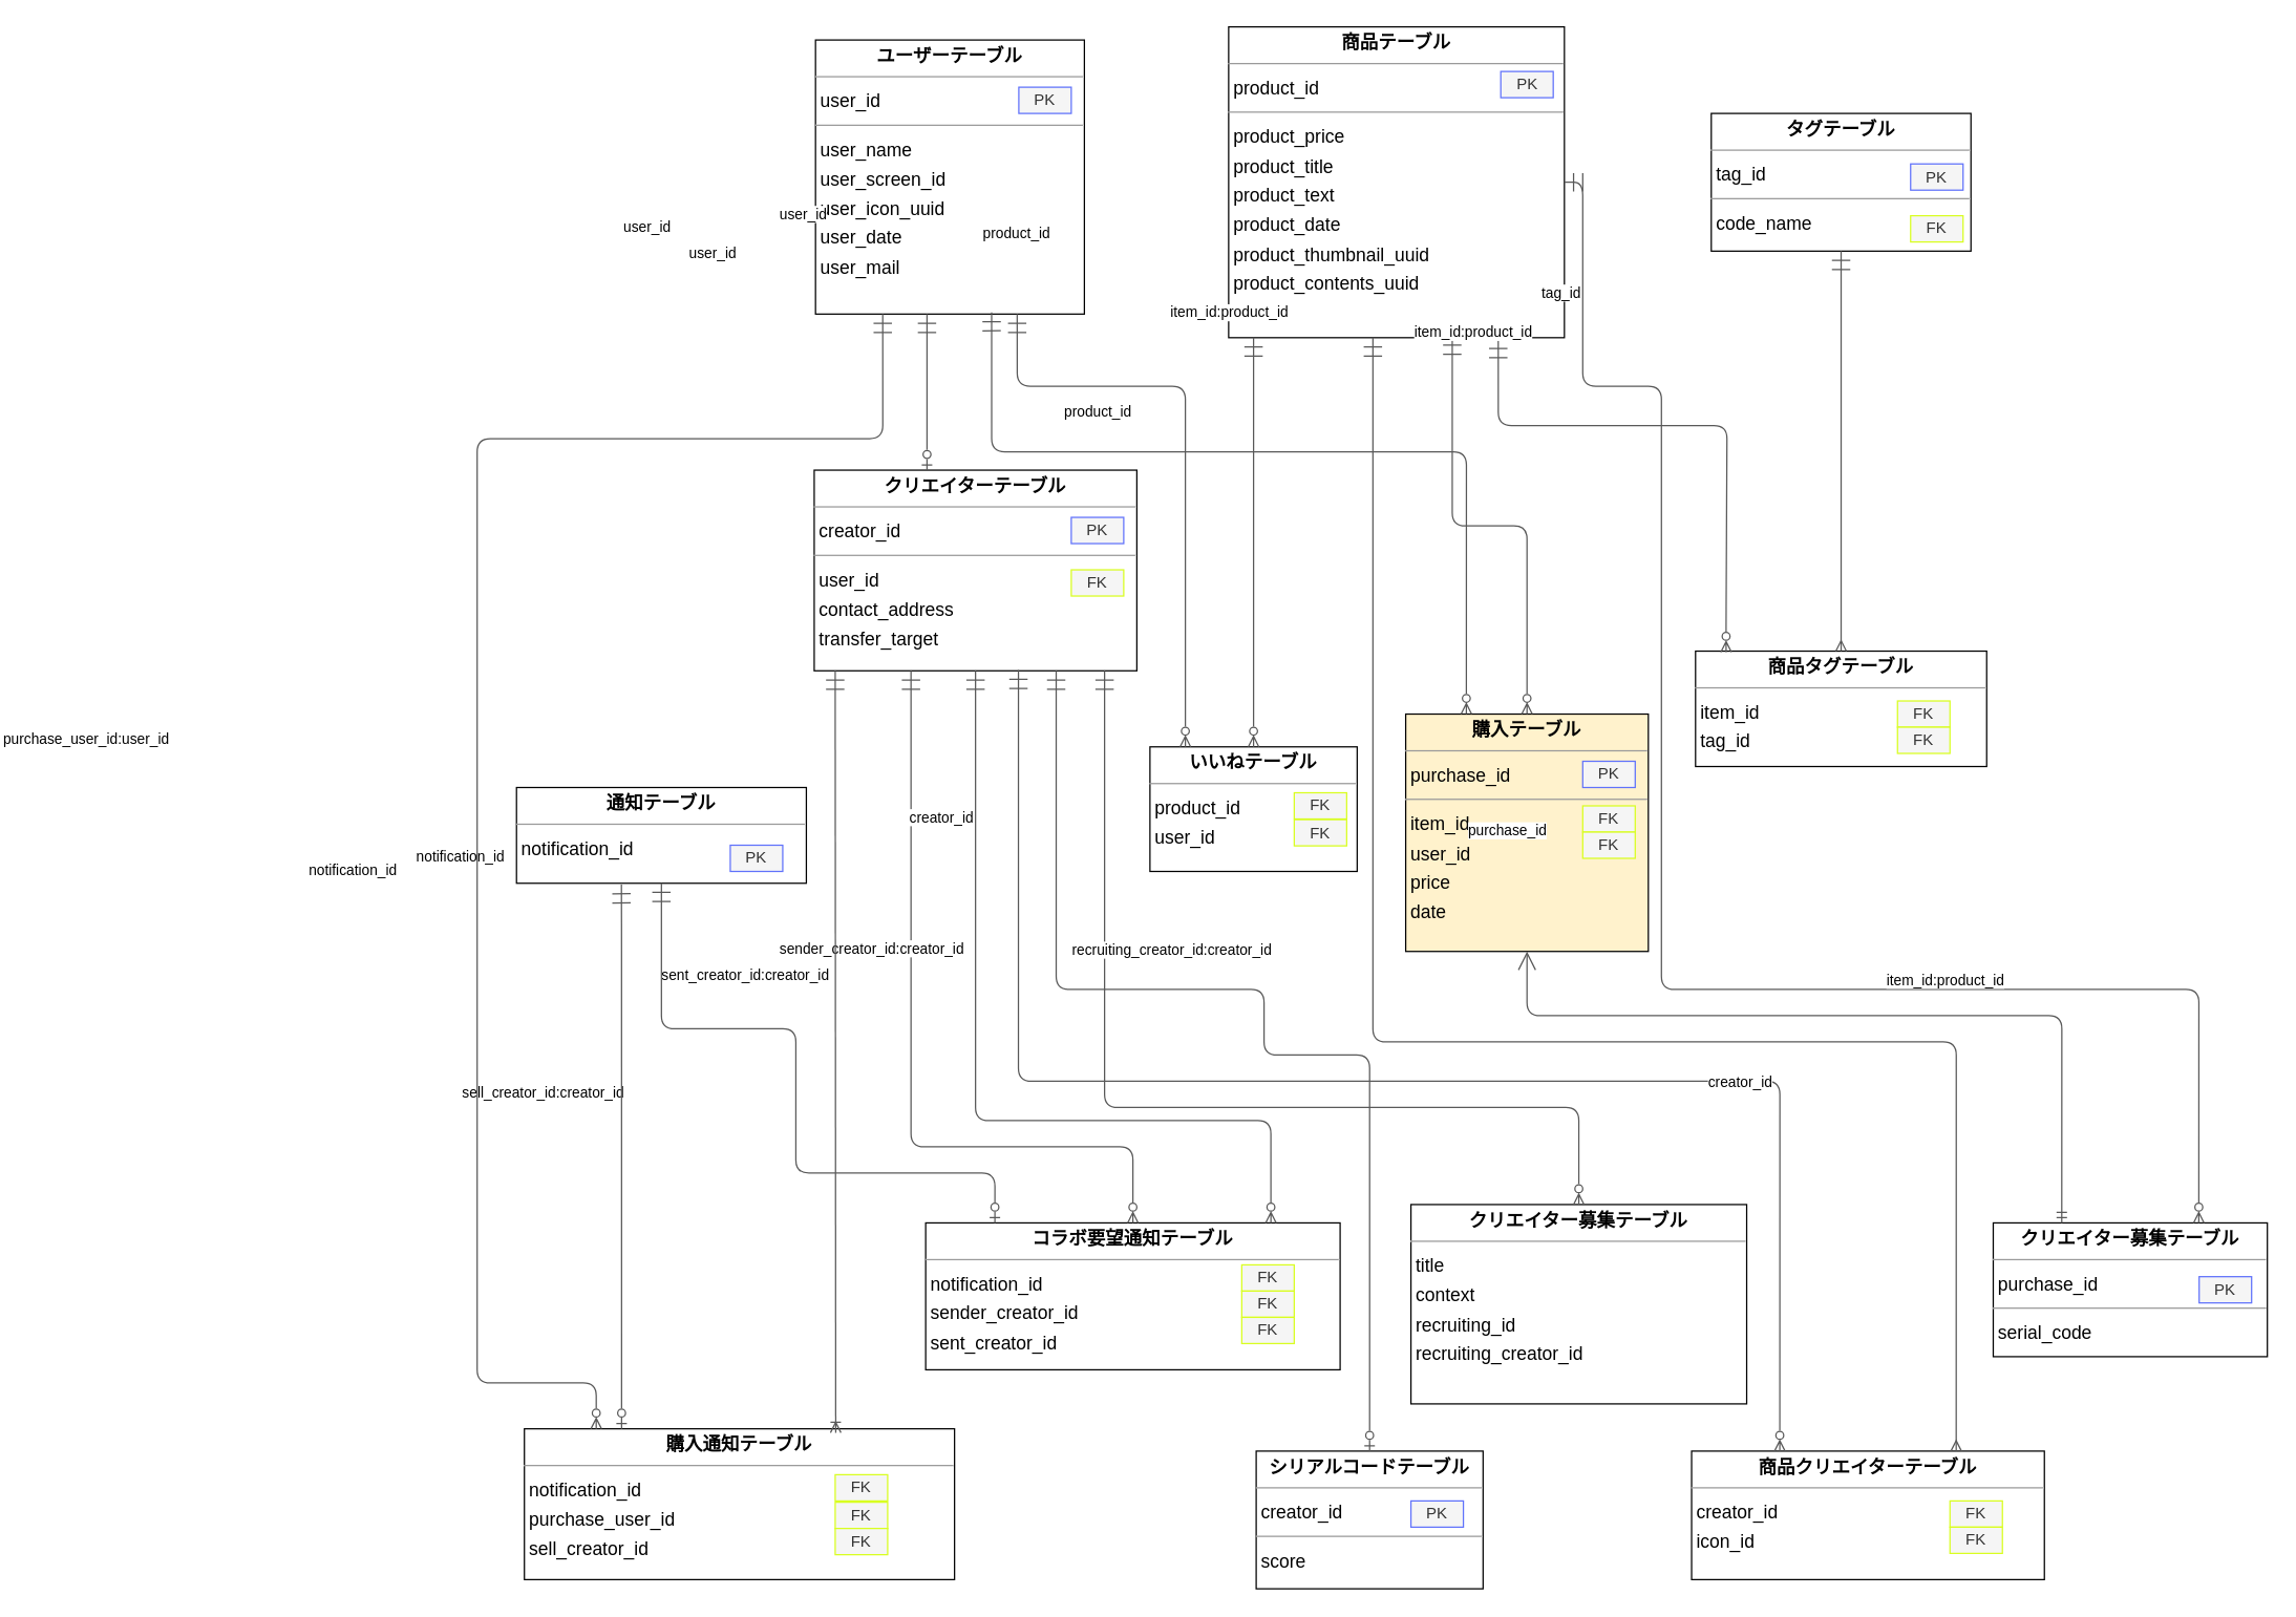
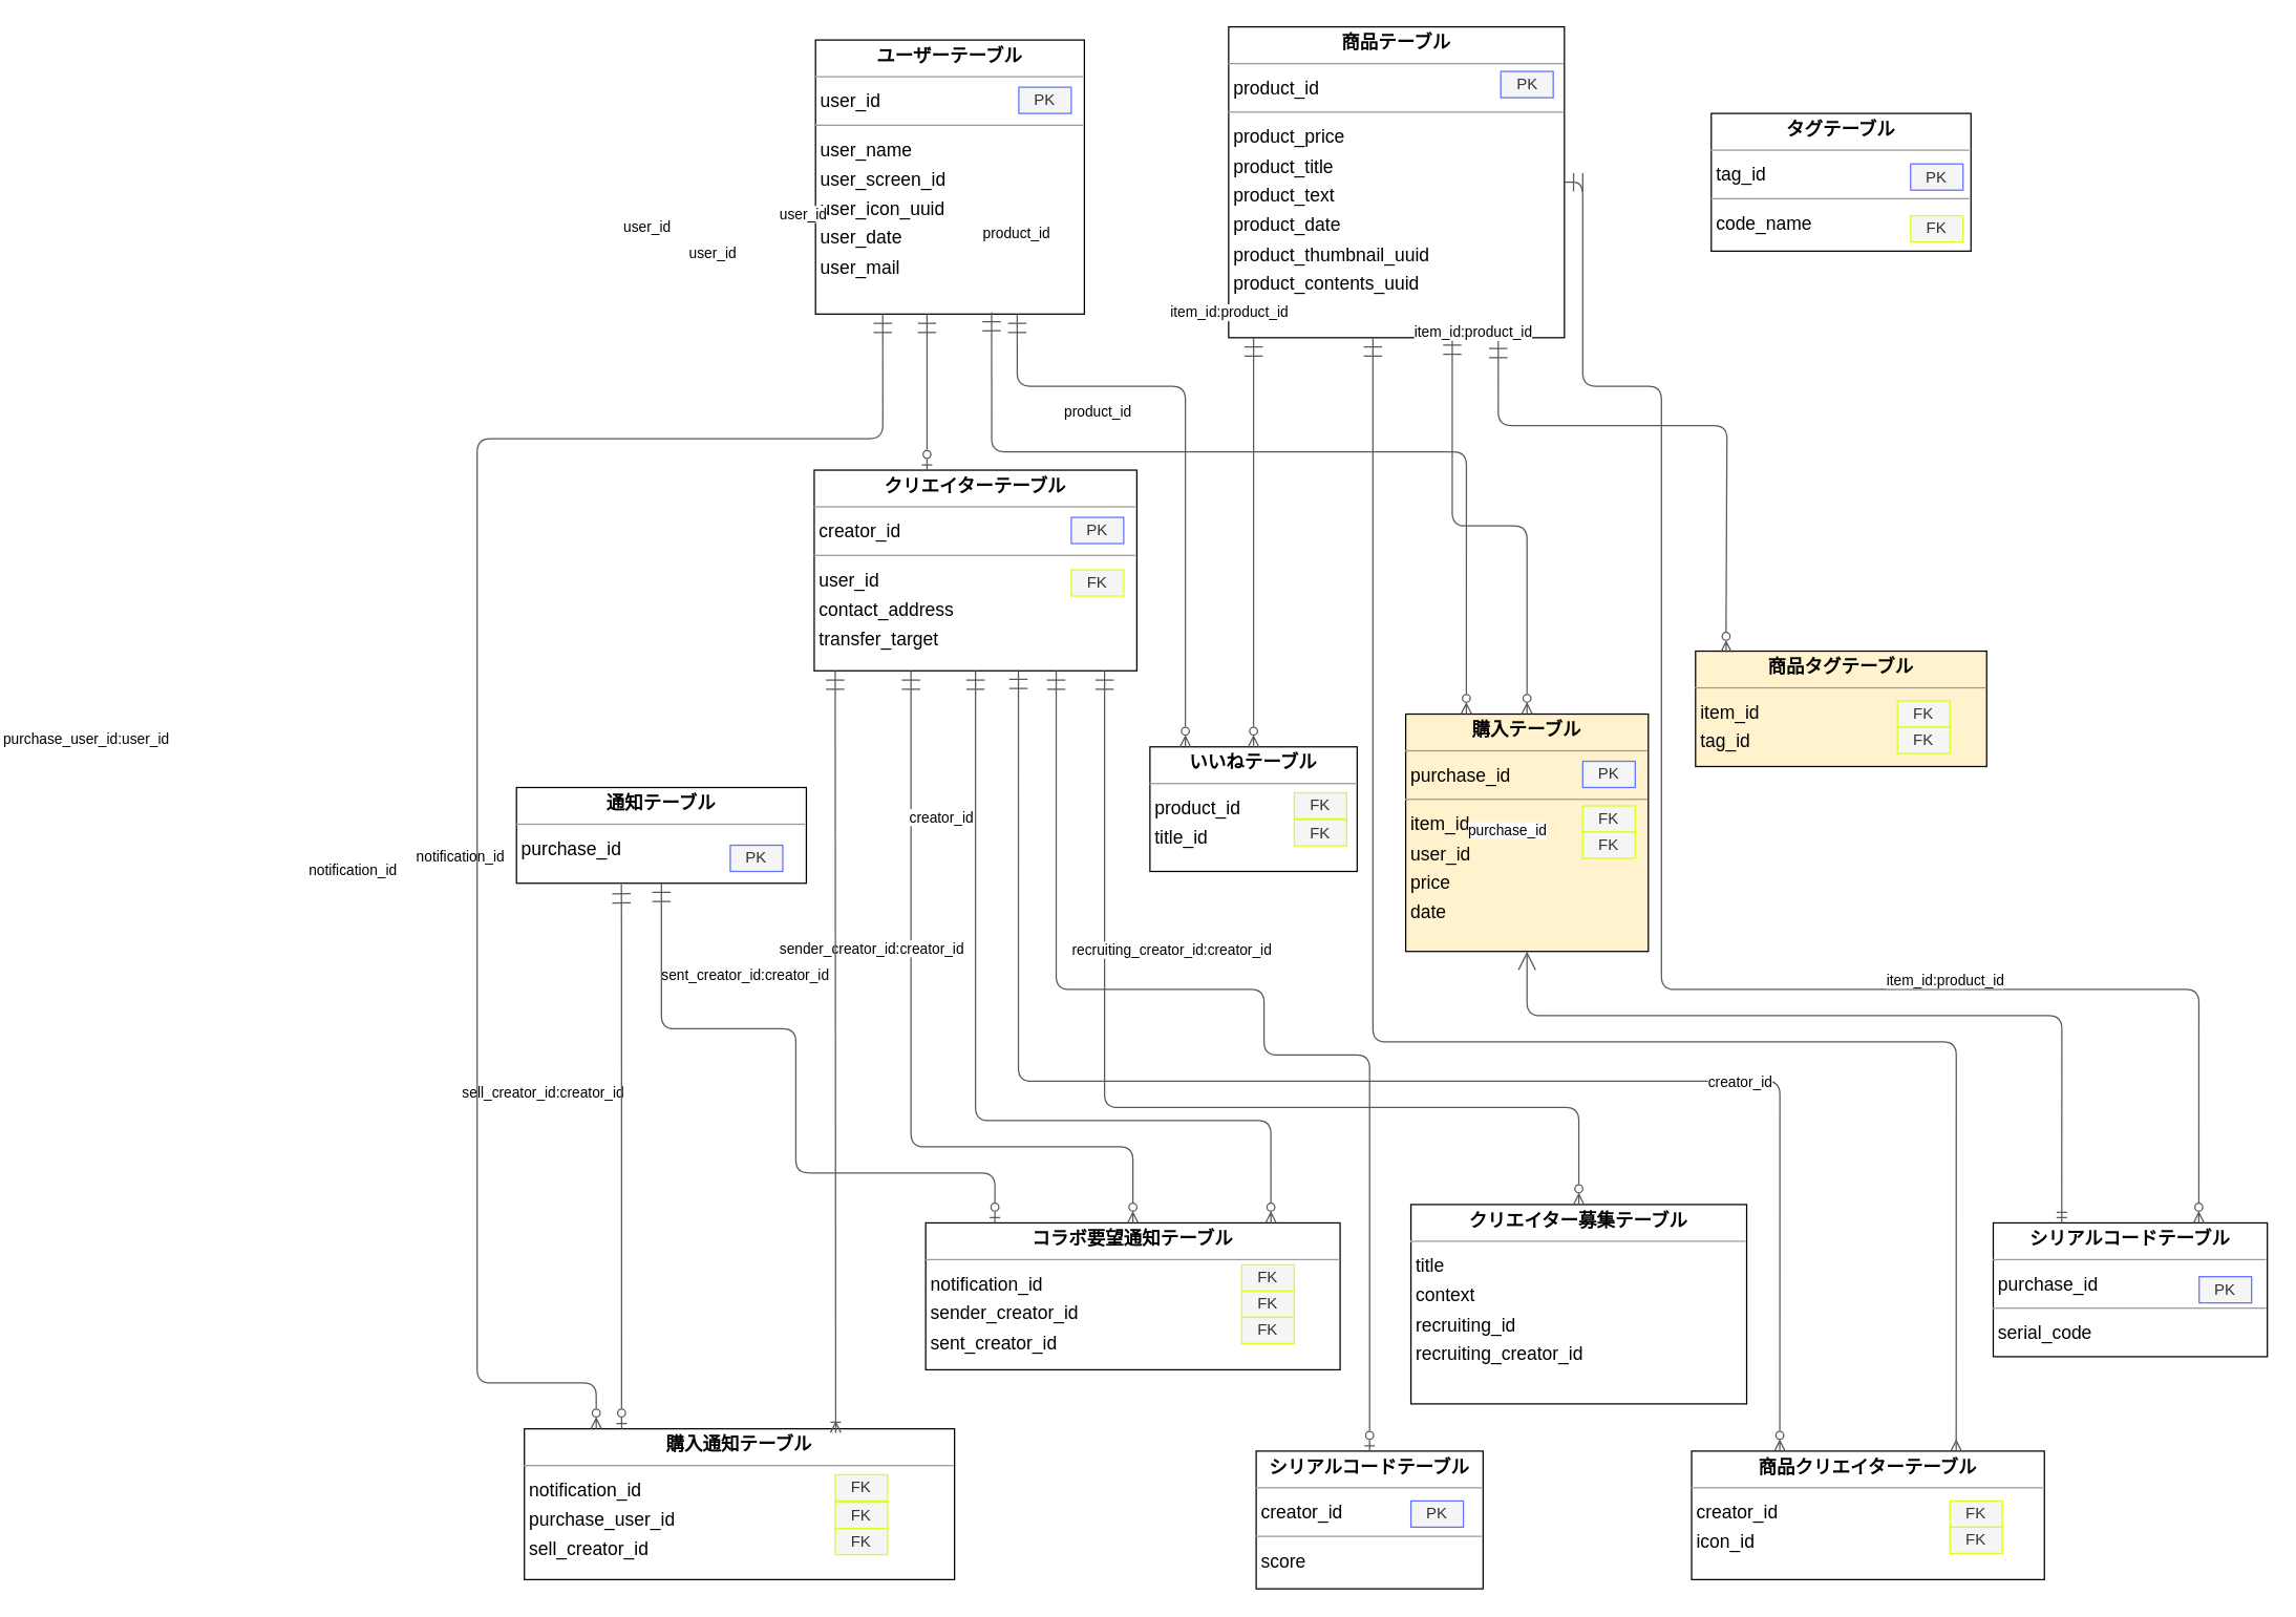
- <mxCell id="42" value="" style="html=1;rounded=1;edgeStyle=orthogonalEdgeStyle;dashed=0;startArrow=ERmany;endArrow=ERmandOne;endSize=12;strokeColor=#595959;exitX=0.5;exitY=0;exitDx=0;exitDy=0;entryX=0.500;entryY=1.000;entryDx=0;entryDy=0;endFill=0;startFill=0;" parent="1" source="10" target="14" edge="1"><mxGeometry width="50" height="50" relative="1" as="geometry"><Array as="points"><mxPoint x="1060" y="407" /></Array></mxGeometry></mxCell>
- <mxCell id="43" value="tag_id" style="edgeLabel;resizable=0;html=1;align=left;verticalAlign=top;strokeColor=default;" parent="42" vertex="1" connectable="0"><mxGeometry x="830" y="210" as="geometry" /></mxCell>
- <mxCell id="10" value="&lt;p style=&quot;margin:0px;margin-top:4px;text-align:center;&quot;&gt;&lt;b&gt;商品タグテーブル&lt;/b&gt;&lt;br&gt;&lt;/p&gt;&lt;hr size=&quot;1&quot;&gt;&lt;p style=&quot;margin:0 0 0 4px;line-height:1.6;&quot;&gt; item_id&lt;br&gt; tag_id&lt;/p&gt;" style="verticalAlign=top;align=left;overflow=fill;fontSize=14;fontFamily=Helvetica;html=1;rounded=0;shadow=0;comic=0;labelBackgroundColor=none;strokeWidth=1;" parent="1" vertex="1"><mxGeometry x="949" y="496" width="222" height="88" as="geometry" /></mxCell>
+ <mxCell id="10" value="&lt;p style=&quot;margin:0px;margin-top:4px;text-align:center;&quot;&gt;&lt;b&gt;商品タグテーブル&lt;/b&gt;&lt;br&gt;&lt;/p&gt;&lt;hr size=&quot;1&quot;&gt;&lt;p style=&quot;margin:0 0 0 4px;line-height:1.6;&quot;&gt; item_id&lt;br&gt; tag_id&lt;/p&gt;" style="verticalAlign=top;align=left;overflow=fill;fontSize=14;fontFamily=Helvetica;html=1;rounded=0;shadow=0;comic=0;labelBackgroundColor=none;strokeWidth=1;fillColor=#fff2cc;" parent="1" vertex="1"><mxGeometry x="949" y="496" width="222" height="88" as="geometry" /></mxCell>
- <mxCell id="5" value="&lt;p style=&quot;margin:0px;margin-top:4px;text-align:center;&quot;&gt;&lt;b&gt;いいねテーブル&lt;/b&gt;&lt;/p&gt;&lt;hr size=&quot;1&quot;&gt;&lt;p style=&quot;margin:0 0 0 4px;line-height:1.6;&quot;&gt; product_id&lt;br&gt; user_id&lt;/p&gt;" style="verticalAlign=top;align=left;overflow=fill;fontSize=14;fontFamily=Helvetica;html=1;rounded=0;shadow=0;comic=0;labelBackgroundColor=none;strokeWidth=1;" parent="1" vertex="1"><mxGeometry x="533" y="569" width="158" height="95" as="geometry" /></mxCell>
+ <mxCell id="5" value="&lt;p style=&quot;margin:0px;margin-top:4px;text-align:center;&quot;&gt;&lt;b&gt;いいねテーブル&lt;/b&gt;&lt;/p&gt;&lt;hr size=&quot;1&quot;&gt;&lt;p style=&quot;margin:0 0 0 4px;line-height:1.6;&quot;&gt; product_id&lt;br&gt; title_id&lt;/p&gt;" style="verticalAlign=top;align=left;overflow=fill;fontSize=14;fontFamily=Helvetica;html=1;rounded=0;shadow=0;comic=0;labelBackgroundColor=none;strokeWidth=1;" parent="1" vertex="1"><mxGeometry x="533" y="569" width="158" height="95" as="geometry" /></mxCell>
- <mxCell id="6" value="&lt;p style=&quot;margin:0px;margin-top:4px;text-align:center;&quot;&gt;&lt;b&gt;通知テーブル&lt;/b&gt;&lt;br&gt;&lt;/p&gt;&lt;hr size=&quot;1&quot;&gt;&lt;p style=&quot;margin:0 0 0 4px;line-height:1.6;&quot;&gt; notification_id&lt;/p&gt;" style="verticalAlign=top;align=left;overflow=fill;fontSize=14;fontFamily=Helvetica;html=1;rounded=0;shadow=0;comic=0;labelBackgroundColor=none;strokeWidth=1;" parent="1" vertex="1"><mxGeometry x="50" y="600" width="221" height="73" as="geometry" /></mxCell>
+ <mxCell id="6" value="&lt;p style=&quot;margin:0px;margin-top:4px;text-align:center;&quot;&gt;&lt;b&gt;通知テーブル&lt;/b&gt;&lt;br&gt;&lt;/p&gt;&lt;hr size=&quot;1&quot;&gt;&lt;p style=&quot;margin:0 0 0 4px;line-height:1.6;&quot;&gt; purchase_id&lt;/p&gt;" style="verticalAlign=top;align=left;overflow=fill;fontSize=14;fontFamily=Helvetica;html=1;rounded=0;shadow=0;comic=0;labelBackgroundColor=none;strokeWidth=1;" parent="1" vertex="1"><mxGeometry x="50" y="600" width="221" height="73" as="geometry" /></mxCell>
- <mxCell id="13" value="&lt;p style=&quot;margin:0px;margin-top:4px;text-align:center;&quot;&gt;&lt;b&gt;クリエイター募集テーブル&lt;/b&gt;&lt;br&gt;&lt;/p&gt;&lt;hr size=&quot;1&quot;&gt;&lt;p style=&quot;margin:0 0 0 4px;line-height:1.6;&quot;&gt; purchase_id&lt;br&gt;&lt;/p&gt;&lt;hr size=&quot;1&quot;&gt;&lt;p style=&quot;margin:0 0 0 4px;line-height:1.6;&quot;&gt; serial_code&lt;/p&gt;" style="verticalAlign=top;align=left;overflow=fill;fontSize=14;fontFamily=Helvetica;html=1;rounded=0;shadow=0;comic=0;labelBackgroundColor=none;strokeWidth=1;" parent="1" vertex="1"><mxGeometry x="1176" y="932" width="209" height="102" as="geometry" /></mxCell>
+ <mxCell id="13" value="&lt;p style=&quot;margin:0px;margin-top:4px;text-align:center;&quot;&gt;&lt;b&gt;シリアルコードテーブル&lt;/b&gt;&lt;br&gt;&lt;/p&gt;&lt;hr size=&quot;1&quot;&gt;&lt;p style=&quot;margin:0 0 0 4px;line-height:1.6;&quot;&gt; purchase_id&lt;br&gt;&lt;/p&gt;&lt;hr size=&quot;1&quot;&gt;&lt;p style=&quot;margin:0 0 0 4px;line-height:1.6;&quot;&gt; serial_code&lt;/p&gt;" style="verticalAlign=top;align=left;overflow=fill;fontSize=14;fontFamily=Helvetica;html=1;rounded=0;shadow=0;comic=0;labelBackgroundColor=none;strokeWidth=1;" parent="1" vertex="1"><mxGeometry x="1176" y="932" width="209" height="102" as="geometry" /></mxCell>
